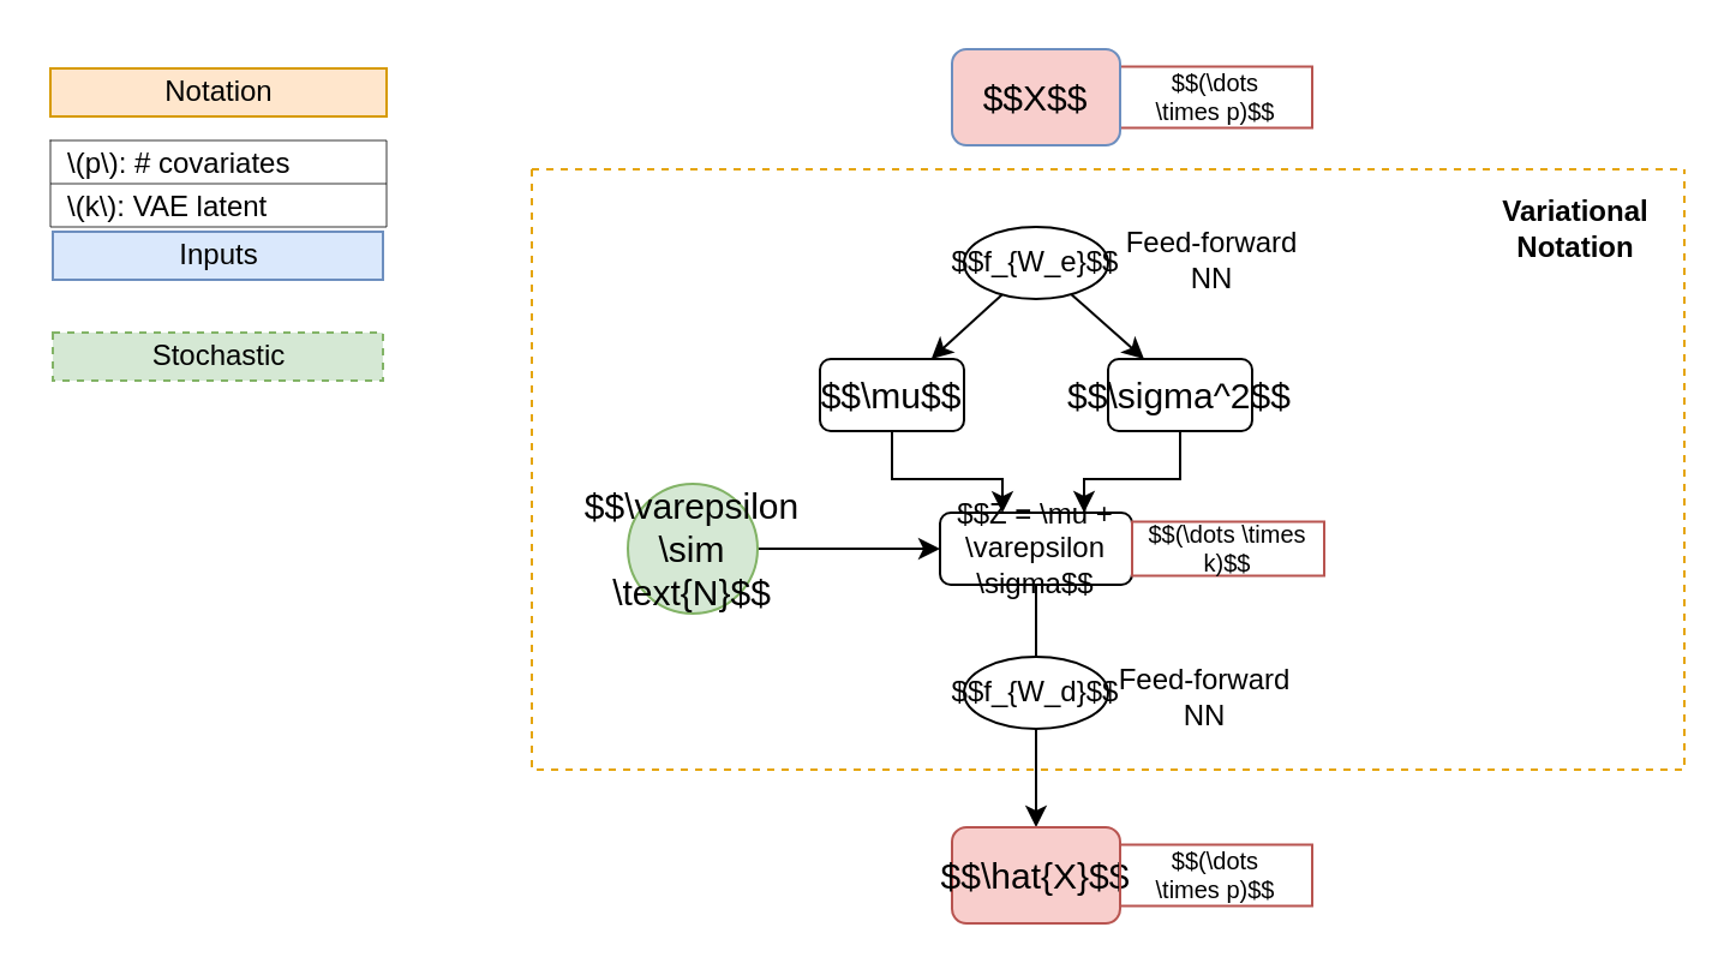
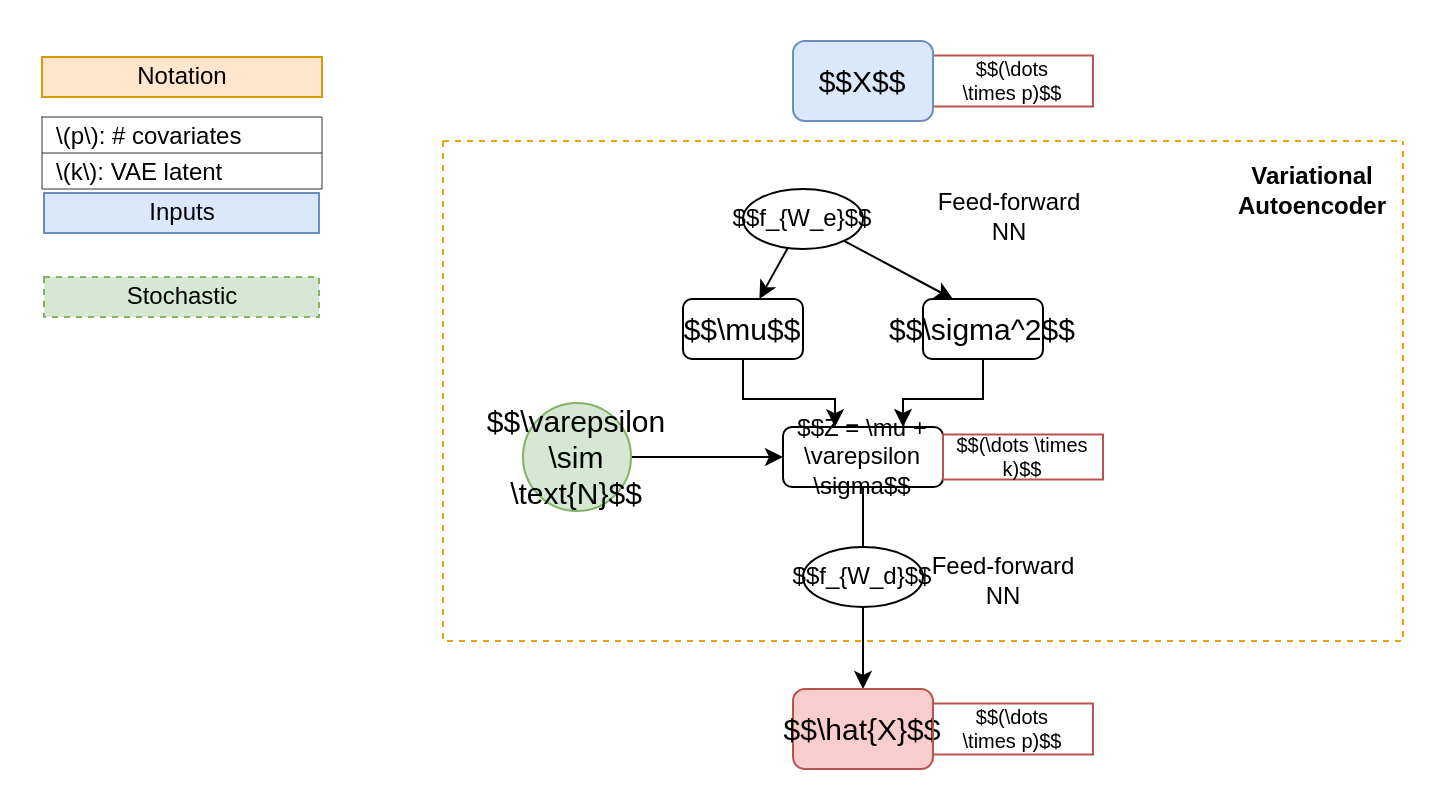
- <mxCell id="21" value="$$X$$" style="rounded=1;whiteSpace=wrap;html=1;fontSize=15;fillColor=#f8cecc;strokeColor=#6c8ebf;" parent="1" vertex="1"><mxGeometry x="396" y="20" width="70" height="40" as="geometry" /></mxCell>
+ <mxCell id="21" value="$$X$$" style="rounded=1;whiteSpace=wrap;html=1;fontSize=15;fillColor=#dae8fc;strokeColor=#6c8ebf;" parent="1" vertex="1"><mxGeometry x="396" y="20" width="70" height="40" as="geometry" /></mxCell>
- <mxCell id="24" value="&lt;b&gt;Variational Notation&lt;/b&gt;" style="text;html=1;align=center;verticalAlign=middle;whiteSpace=wrap;rounded=0;" parent="23" vertex="1"><mxGeometry x="405" y="10" width="60" height="30" as="geometry" /></mxCell>
+ <mxCell id="24" value="&lt;b&gt;Variational Autoencoder&lt;/b&gt;" style="text;html=1;align=center;verticalAlign=middle;whiteSpace=wrap;rounded=0;" parent="23" vertex="1"><mxGeometry x="405" y="10" width="60" height="30" as="geometry" /></mxCell>
- <mxCell id="4" value="$$f_{W_e}$$" style="ellipse;whiteSpace=wrap;html=1;" parent="1" vertex="1"><mxGeometry x="401" y="94" width="60" height="30" as="geometry" /></mxCell>
+ <mxCell id="4" value="$$f_{W_e}$$" style="ellipse;whiteSpace=wrap;html=1;" parent="1" vertex="1"><mxGeometry x="371" y="94" width="60" height="30" as="geometry" /></mxCell>
